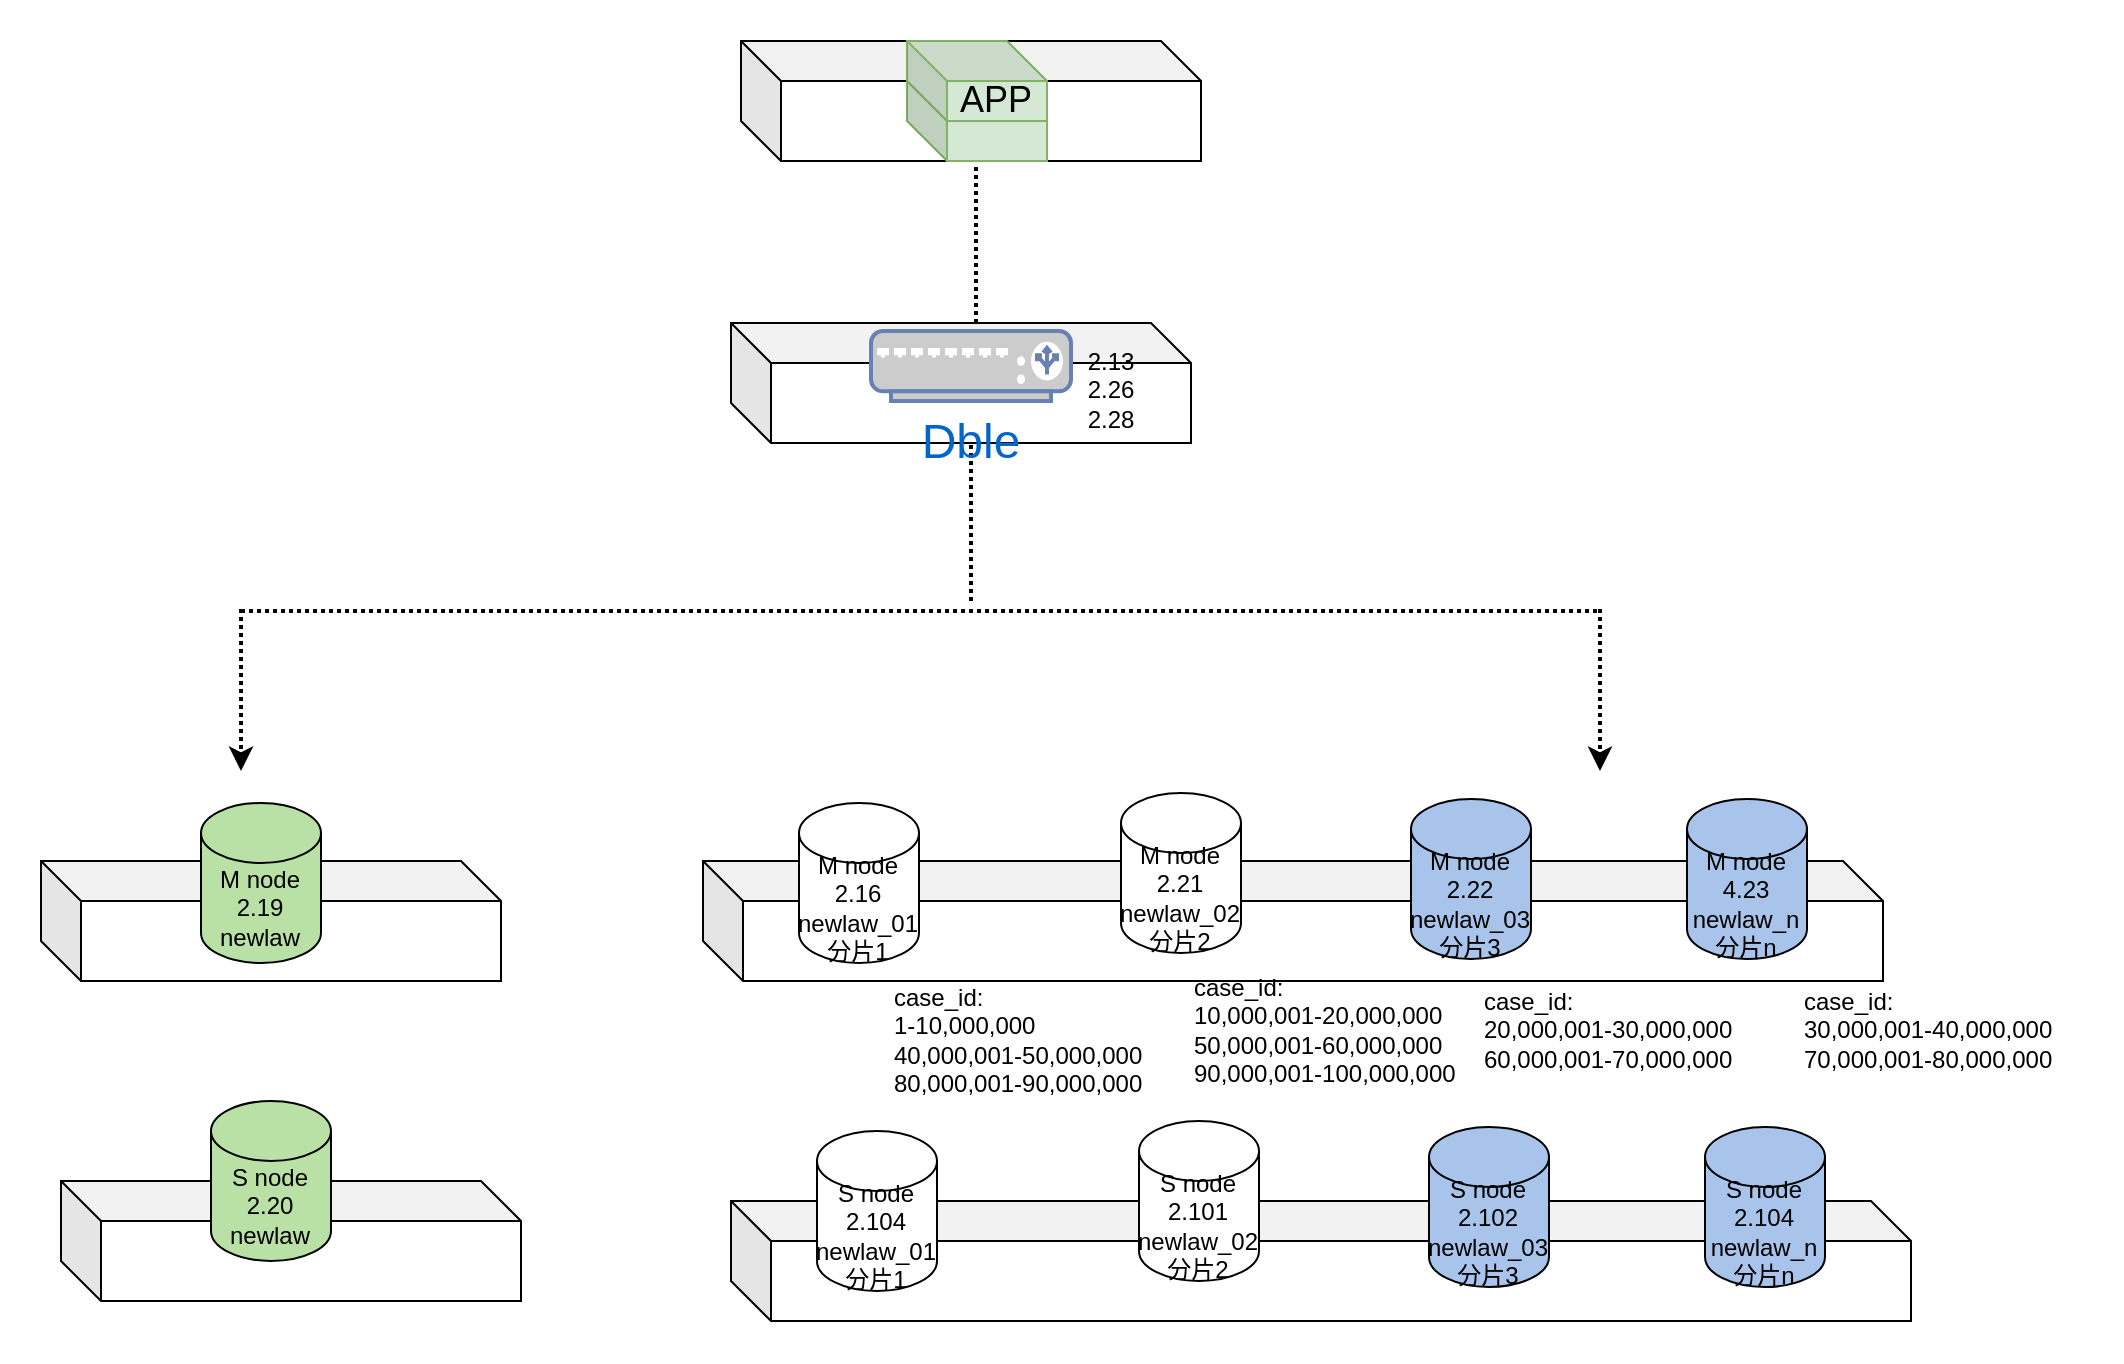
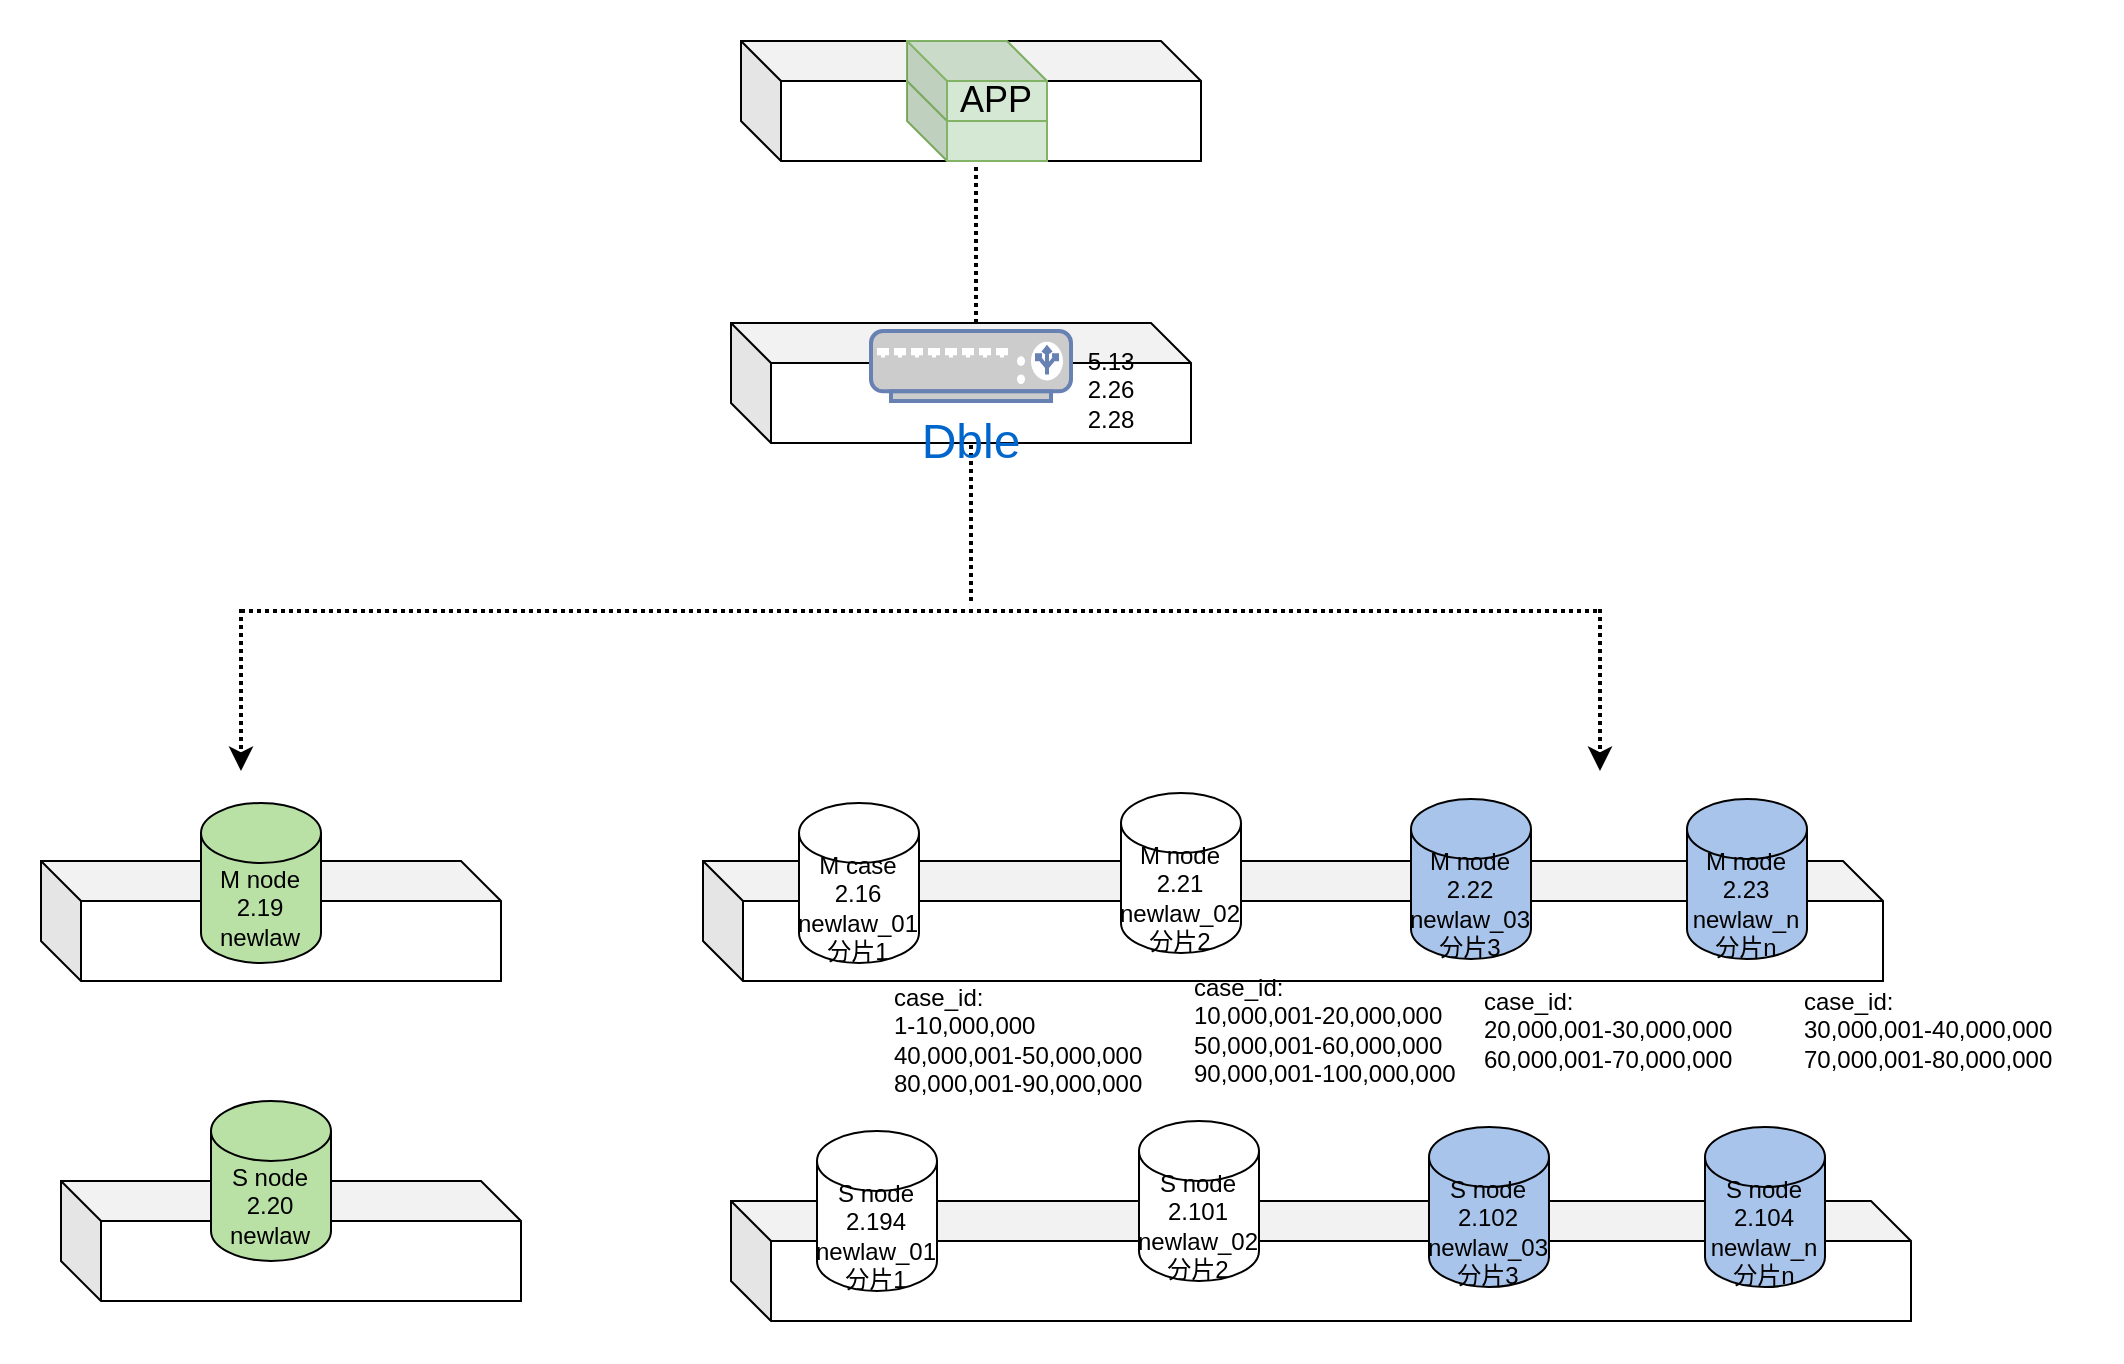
- <mxCell id="30" value="2.13&lt;br&gt;2.26&lt;br&gt;2.28" style="text;html=1;resizable=0;autosize=1;align=center;verticalAlign=middle;points=[];fillColor=none;strokeColor=none;rounded=0;fontSize=12;" vertex="1" parent="1"><mxGeometry x="535" y="170" width="40" height="50" as="geometry" /></mxCell>
+ <mxCell id="30" value="5.13&lt;br&gt;2.26&lt;br&gt;2.28" style="text;html=1;resizable=0;autosize=1;align=center;verticalAlign=middle;points=[];fillColor=none;strokeColor=none;rounded=0;fontSize=12;" vertex="1" parent="1"><mxGeometry x="535" y="170" width="40" height="50" as="geometry" /></mxCell>
- <mxCell id="5" value="M node 4.23&lt;br&gt;newlaw_n&lt;br&gt;分片n" style="shape=cylinder3;whiteSpace=wrap;html=1;boundedLbl=1;backgroundOutline=1;size=15;fillColor=#A9C4EB;" parent="1" vertex="1"><mxGeometry x="843" y="399" width="60" height="80" as="geometry" /></mxCell>
+ <mxCell id="5" value="M node 2.23&lt;br&gt;newlaw_n&lt;br&gt;分片n" style="shape=cylinder3;whiteSpace=wrap;html=1;boundedLbl=1;backgroundOutline=1;size=15;fillColor=#A9C4EB;" parent="1" vertex="1"><mxGeometry x="843" y="399" width="60" height="80" as="geometry" /></mxCell>
- <mxCell id="6" value="M node 2.16&lt;br&gt;newlaw_01&lt;br&gt;分片1" style="shape=cylinder3;whiteSpace=wrap;html=1;boundedLbl=1;backgroundOutline=1;size=15;" parent="1" vertex="1"><mxGeometry x="399" y="401" width="60" height="80" as="geometry" /></mxCell>
+ <mxCell id="6" value="M case 2.16&lt;br&gt;newlaw_01&lt;br&gt;分片1" style="shape=cylinder3;whiteSpace=wrap;html=1;boundedLbl=1;backgroundOutline=1;size=15;" parent="1" vertex="1"><mxGeometry x="399" y="401" width="60" height="80" as="geometry" /></mxCell>
- <mxCell id="19" value="S node 2.104&lt;br&gt;newlaw_01&lt;br&gt;分片1" style="shape=cylinder3;whiteSpace=wrap;html=1;boundedLbl=1;backgroundOutline=1;size=15;" parent="1" vertex="1"><mxGeometry x="408" y="565" width="60" height="80" as="geometry" /></mxCell>
+ <mxCell id="19" value="S node 2.194&lt;br&gt;newlaw_01&lt;br&gt;分片1" style="shape=cylinder3;whiteSpace=wrap;html=1;boundedLbl=1;backgroundOutline=1;size=15;" parent="1" vertex="1"><mxGeometry x="408" y="565" width="60" height="80" as="geometry" /></mxCell>
